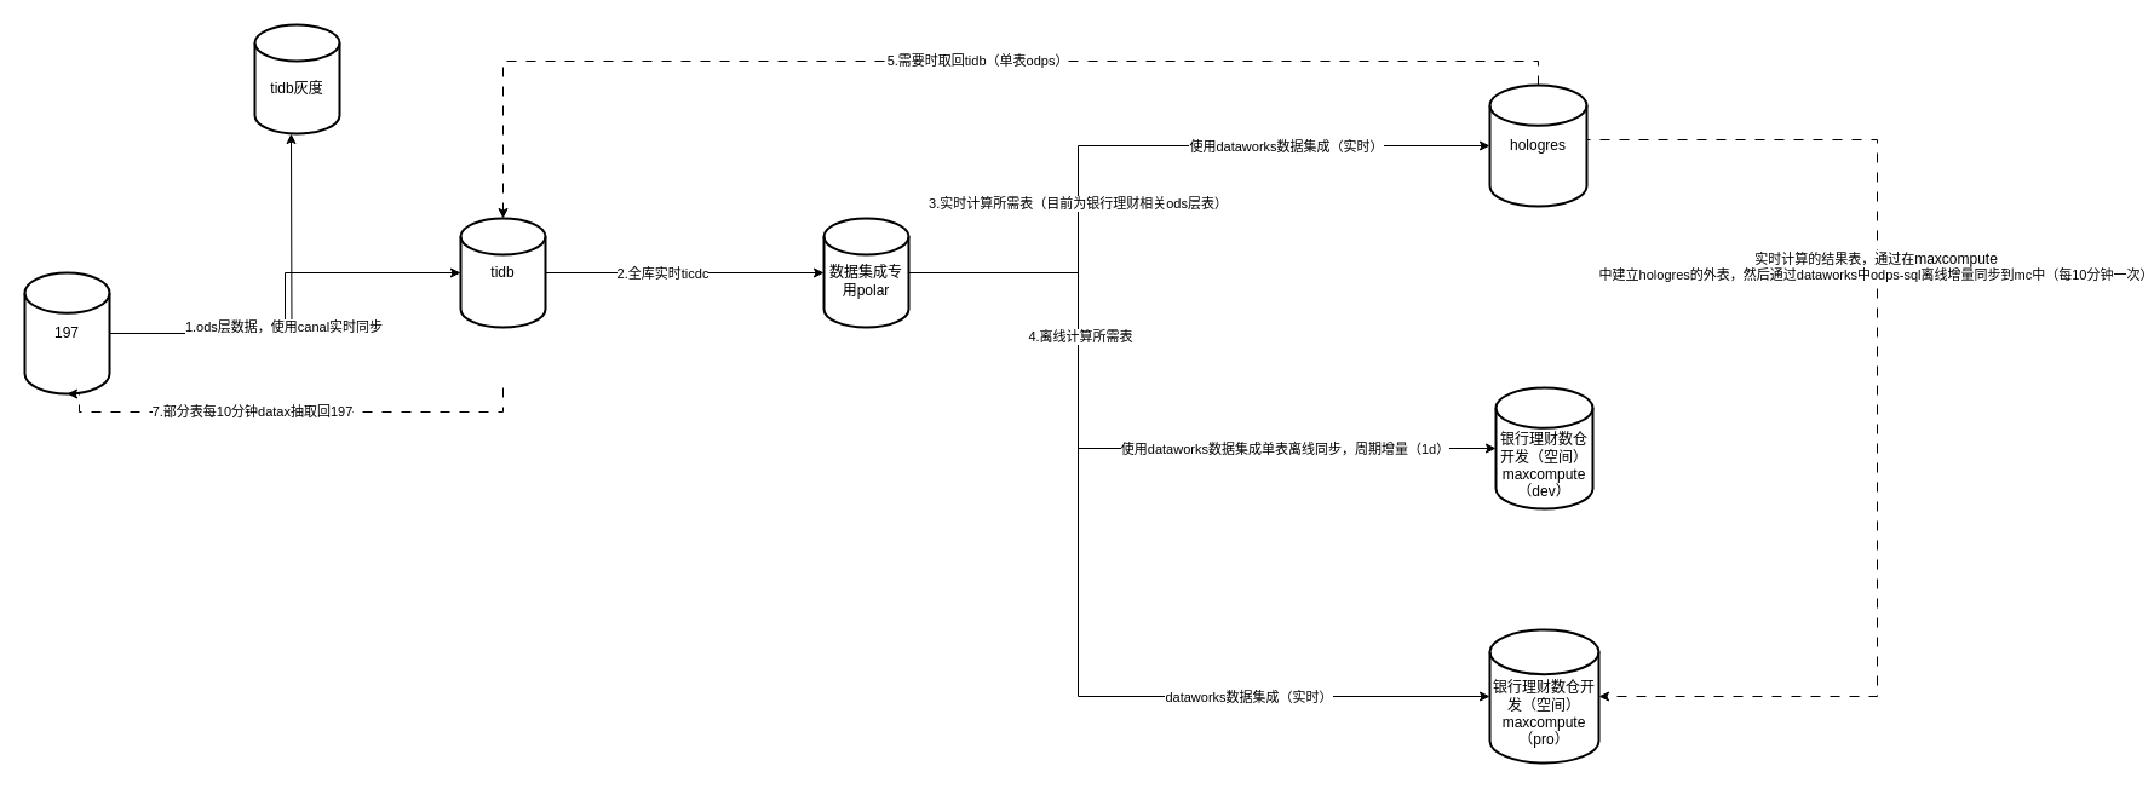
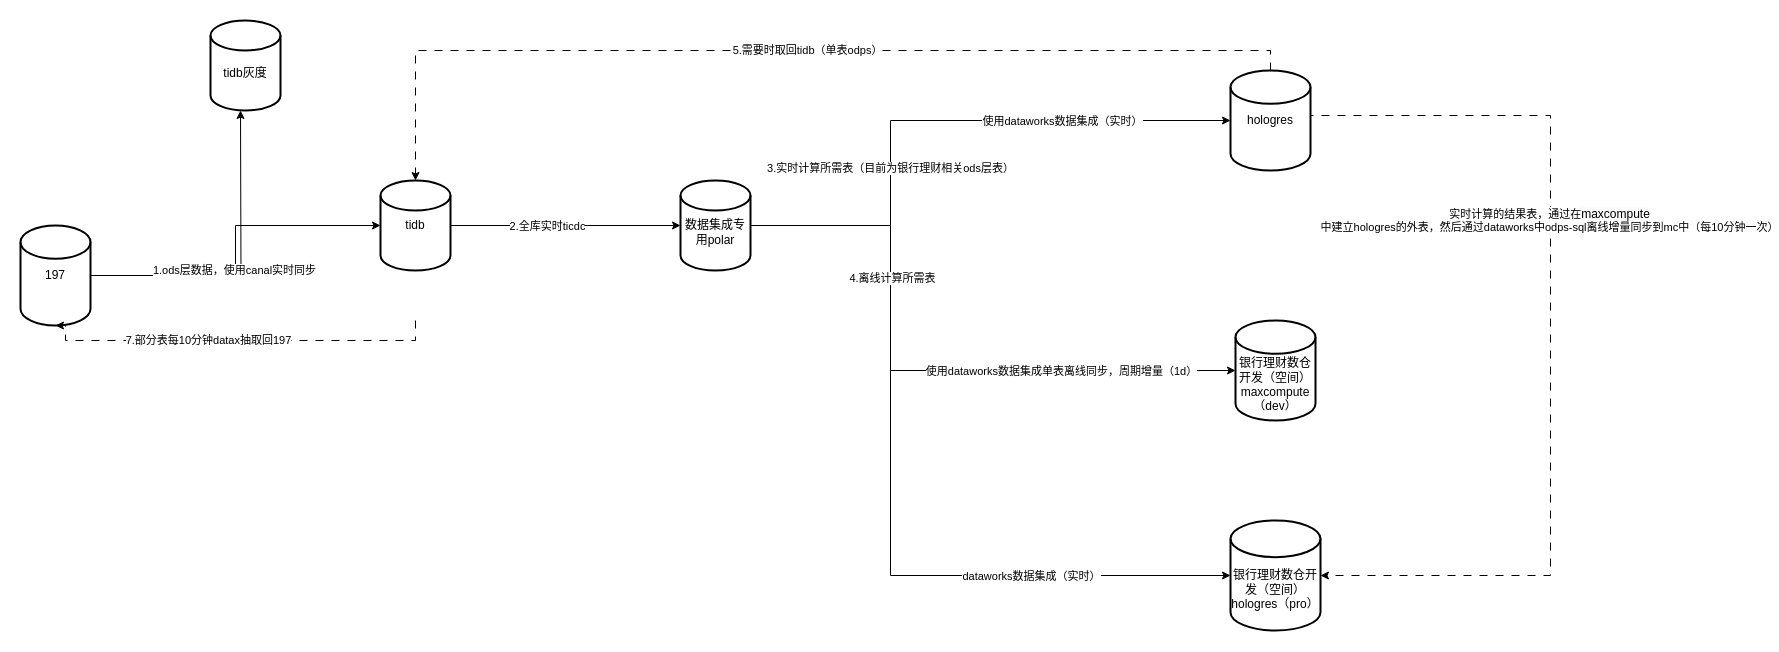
- <mxCell id="10" value="&lt;div&gt;&lt;br&gt;&lt;/div&gt;&lt;div&gt;&lt;br&gt;&lt;/div&gt;&lt;div&gt;银行理财数仓开发（空间）&lt;br&gt;&lt;/div&gt;maxcompute（pro）" style="strokeWidth=2;html=1;shape=mxgraph.flowchart.database;whiteSpace=wrap;" parent="1" vertex="1"><mxGeometry x="1230" y="520" width="90" height="110" as="geometry" /></mxCell>
+ <mxCell id="10" value="&lt;div&gt;&lt;br&gt;&lt;/div&gt;&lt;div&gt;&lt;br&gt;&lt;/div&gt;&lt;div&gt;银行理财数仓开发（空间）&lt;br&gt;&lt;/div&gt;hologres（pro）" style="strokeWidth=2;html=1;shape=mxgraph.flowchart.database;whiteSpace=wrap;" parent="1" vertex="1"><mxGeometry x="1230" y="520" width="90" height="110" as="geometry" /></mxCell>
